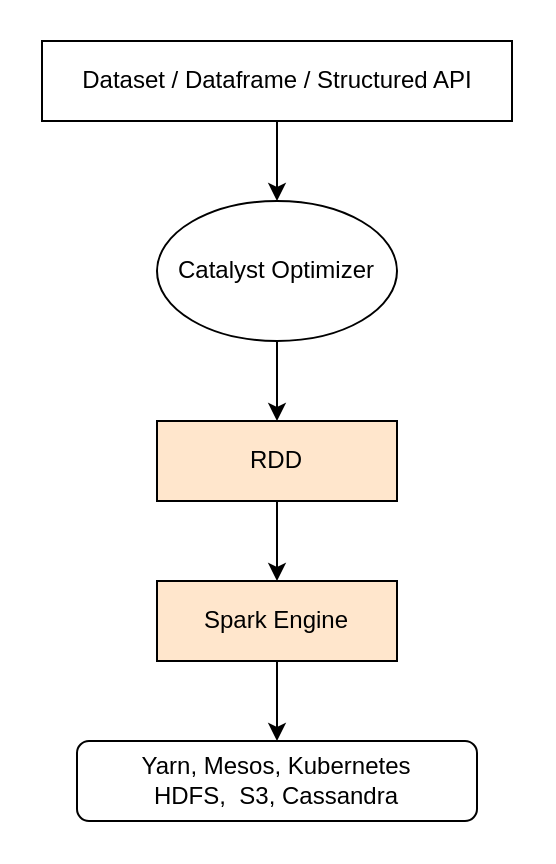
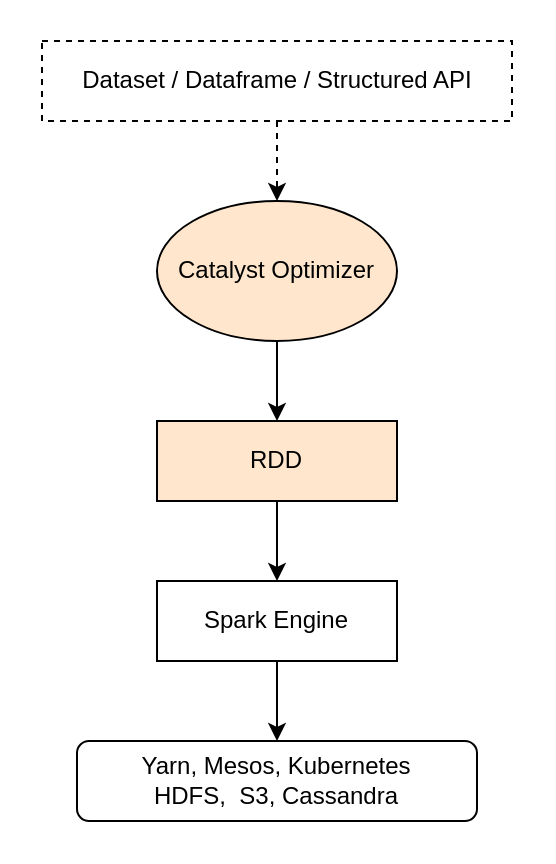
- <mxCell id="8" value="Dataset / Dataframe / Structured API" style="rounded=0;whiteSpace=wrap;html=1;" parent="1" vertex="1"><mxGeometry x="20.5" y="20" width="235" height="40" as="geometry" /></mxCell>
+ <mxCell id="8" value="Dataset / Dataframe / Structured API" style="rounded=0;whiteSpace=wrap;html=1;dashed=1;" parent="1" vertex="1"><mxGeometry x="20.5" y="20" width="235" height="40" as="geometry" /></mxCell>
- <mxCell id="7" style="edgeStyle=orthogonalEdgeStyle;rounded=0;orthogonalLoop=1;jettySize=auto;html=1;entryX=0.5;entryY=0;entryDx=0;entryDy=0;" parent="1" source="8" target="10" edge="1"><mxGeometry relative="1" as="geometry" /></mxCell>
+ <mxCell id="7" style="edgeStyle=orthogonalEdgeStyle;rounded=0;orthogonalLoop=1;jettySize=auto;html=1;entryX=0.5;entryY=0;entryDx=0;entryDy=0;dashed=1;" parent="1" source="8" target="10" edge="1"><mxGeometry relative="1" as="geometry" /></mxCell>
- <mxCell id="10" value="Catalyst Optimizer" style="ellipse;whiteSpace=wrap;html=1;" parent="1" vertex="1"><mxGeometry x="78" y="100" width="120" height="70" as="geometry" /></mxCell>
+ <mxCell id="10" value="Catalyst Optimizer" style="ellipse;whiteSpace=wrap;html=1;fillColor=#ffe6cc;" parent="1" vertex="1"><mxGeometry x="78" y="100" width="120" height="70" as="geometry" /></mxCell>
- <mxCell id="3" value="Spark Engine" style="rounded=0;whiteSpace=wrap;html=1;fillColor=#ffe6cc;" parent="1" vertex="1"><mxGeometry x="78" y="290" width="120" height="40" as="geometry" /></mxCell>
+ <mxCell id="3" value="Spark Engine" style="rounded=0;whiteSpace=wrap;html=1;" parent="1" vertex="1"><mxGeometry x="78" y="290" width="120" height="40" as="geometry" /></mxCell>
